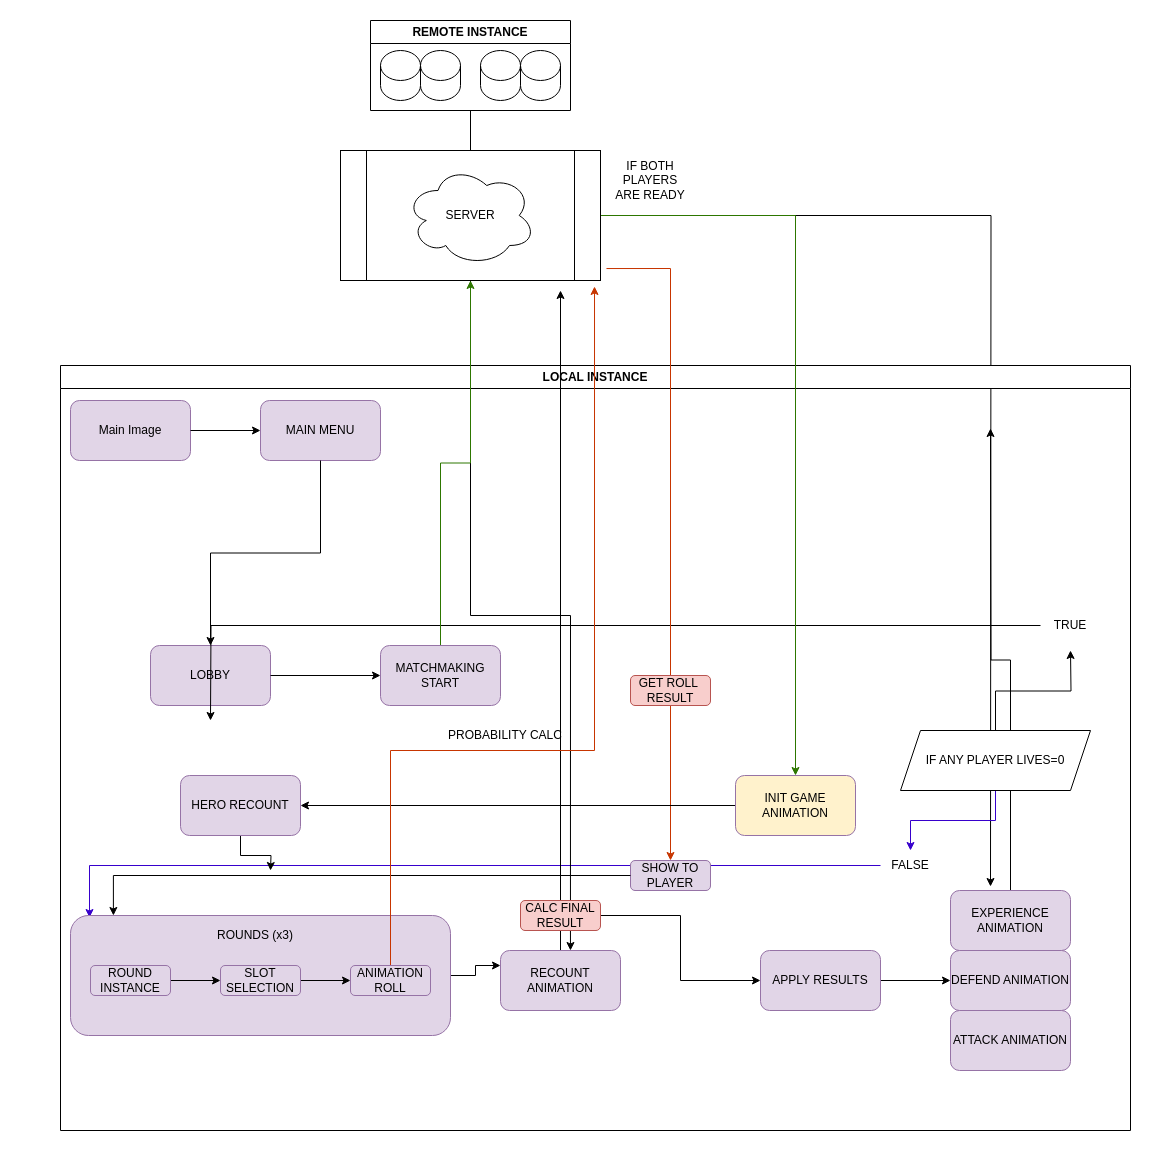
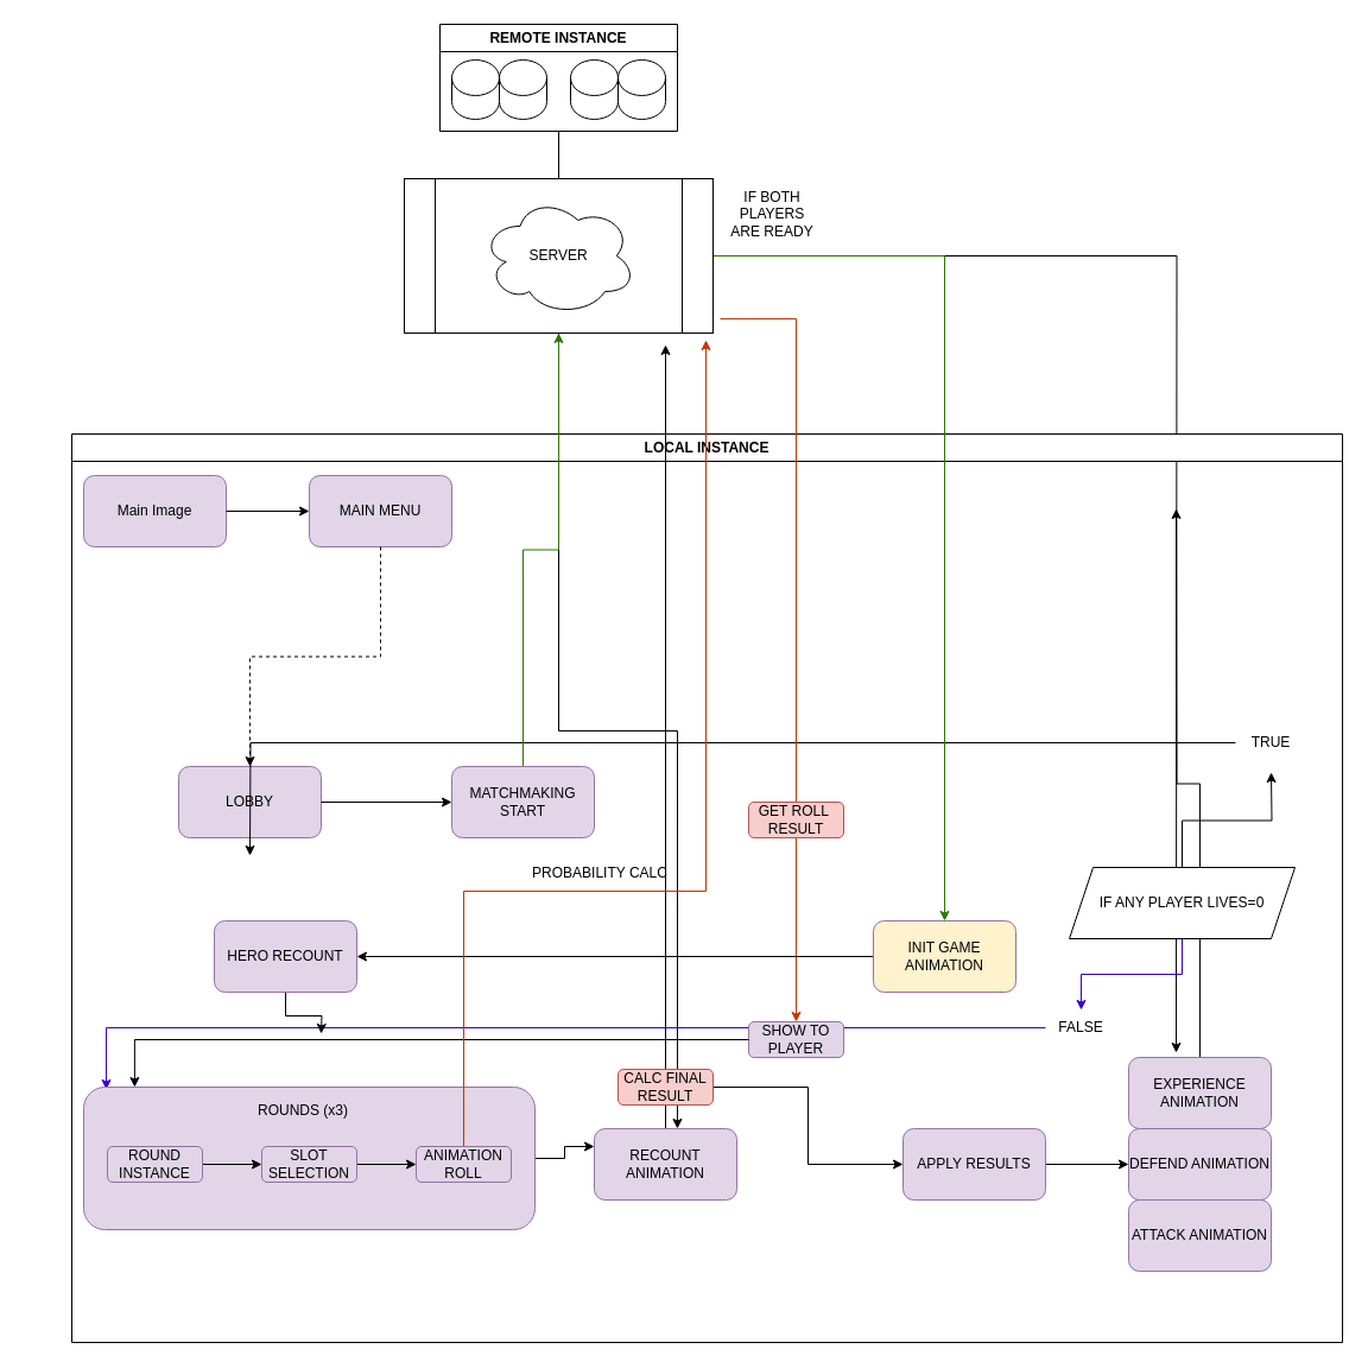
- <mxCell id="10" style="edgeStyle=orthogonalEdgeStyle;rounded=0;orthogonalLoop=1;jettySize=auto;html=1;" edge="1" parent="5" source="7" target="9"><mxGeometry relative="1" as="geometry" /></mxCell>
+ <mxCell id="10" style="edgeStyle=orthogonalEdgeStyle;rounded=0;orthogonalLoop=1;jettySize=auto;html=1;dashed=1;" edge="1" parent="5" source="7" target="9"><mxGeometry relative="1" as="geometry" /></mxCell>
